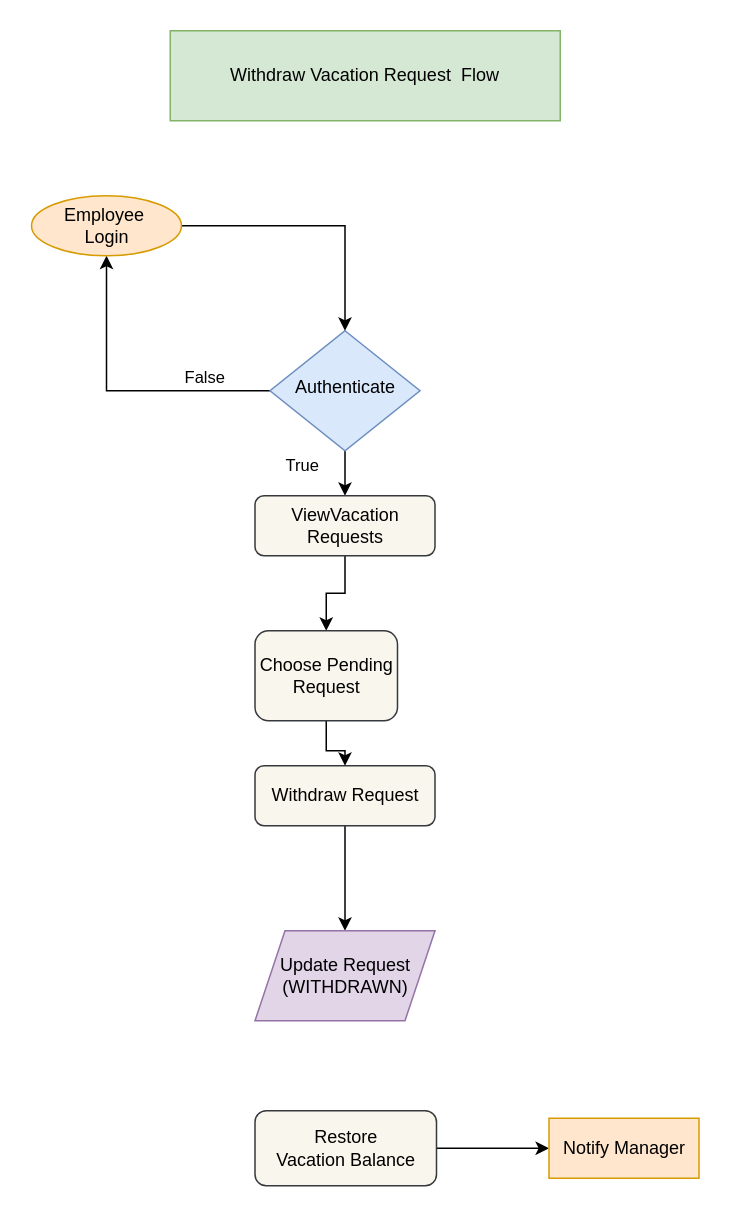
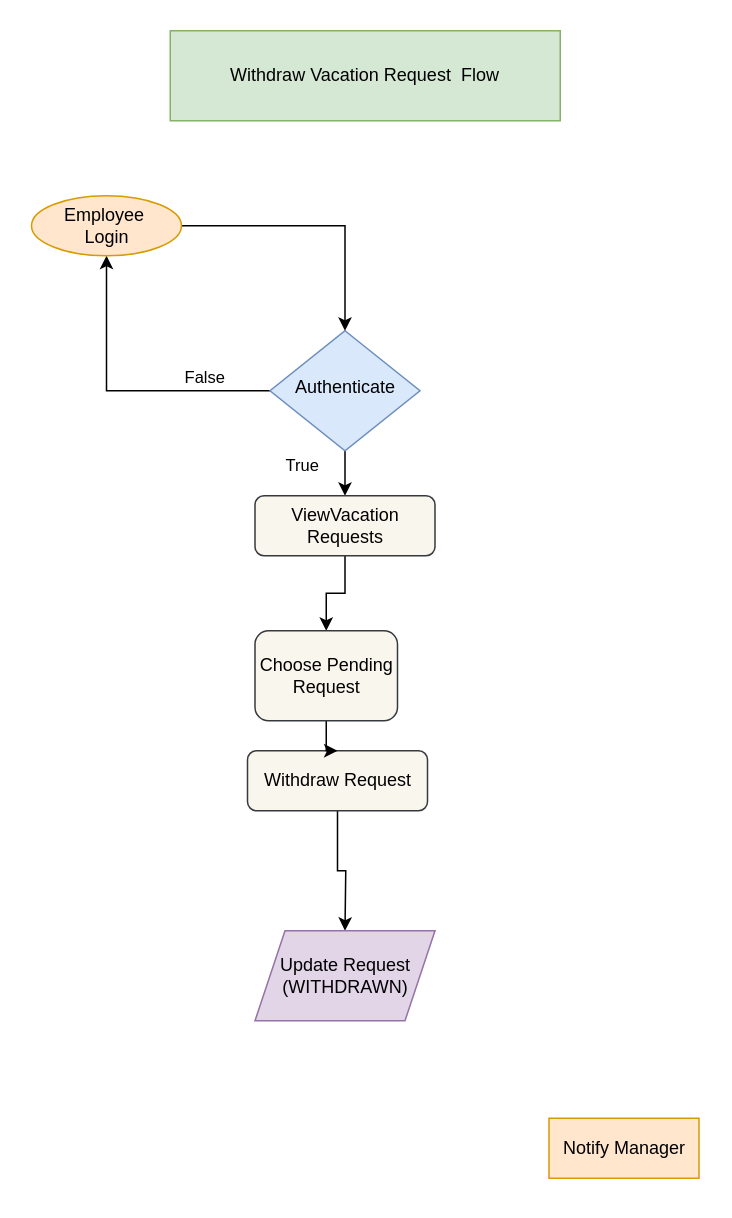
- <mxCell id="3" value="Withdraw Request" style="rounded=1;whiteSpace=wrap;html=1;fontSize=12;glass=0;strokeWidth=1;shadow=0;fillColor=#f9f7ed;strokeColor=#36393d;" parent="1" vertex="1"><mxGeometry x="169.5" y="510" width="120" height="40" as="geometry" /></mxCell>
+ <mxCell id="3" value="Withdraw Request" style="rounded=1;whiteSpace=wrap;html=1;fontSize=12;glass=0;strokeWidth=1;shadow=0;fillColor=#f9f7ed;strokeColor=#36393d;" parent="1" vertex="1"><mxGeometry x="164.5" y="500" width="120" height="40" as="geometry" /></mxCell>
- <mxCell id="15" value="Restore Vacation&amp;nbsp;&lt;span style=&quot;background-color: initial;&quot;&gt;Balance&lt;/span&gt;" style="rounded=1;whiteSpace=wrap;html=1;fillColor=#f9f7ed;strokeColor=#36393d;" vertex="1" parent="1"><mxGeometry x="169.5" y="740" width="121" height="50" as="geometry" /></mxCell>
- <mxCell id="14" style="edgeStyle=orthogonalEdgeStyle;rounded=0;orthogonalLoop=1;jettySize=auto;html=1;" edge="1" parent="1" source="15" target="16"><mxGeometry relative="1" as="geometry" /></mxCell>
